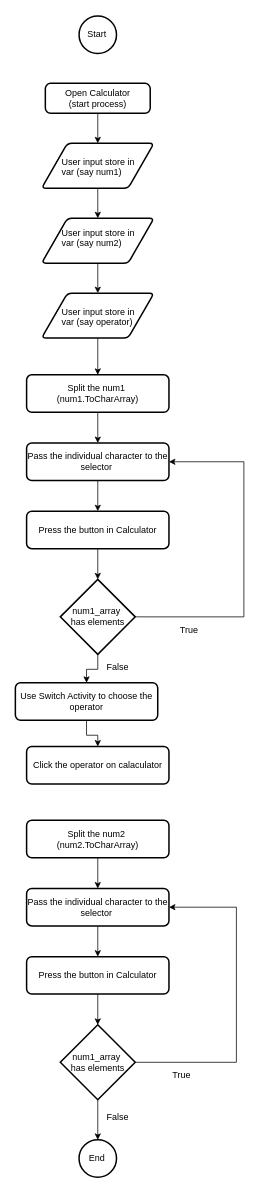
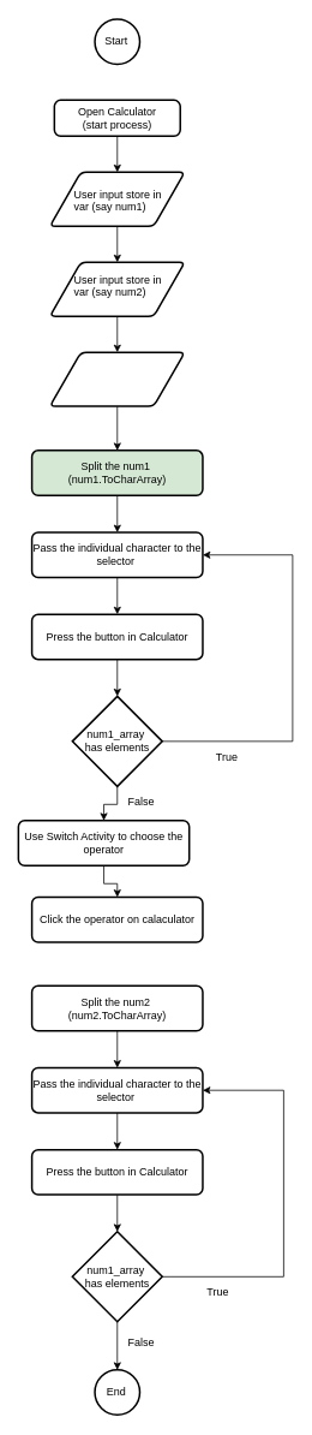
- <mxCell id="13" value="User input store in&lt;br&gt;var (say operator)" style="text;html=1;resizable=0;points=[];autosize=1;align=left;verticalAlign=top;spacingTop=-4;" vertex="1" parent="1"><mxGeometry x="80" y="405" width="110" height="30" as="geometry" /></mxCell>
- <mxCell id="15" value="Split the num1&amp;nbsp;&lt;br&gt;(num1.ToCharArray)" style="rounded=1;whiteSpace=wrap;html=1;absoluteArcSize=1;arcSize=14;strokeWidth=2;" vertex="1" parent="1"><mxGeometry x="35" y="499" width="190" height="50" as="geometry" /></mxCell>
+ <mxCell id="15" value="Split the num1&amp;nbsp;&lt;br&gt;(num1.ToCharArray)" style="rounded=1;whiteSpace=wrap;html=1;absoluteArcSize=1;arcSize=14;strokeWidth=2;fillColor=#d5e8d4;" vertex="1" parent="1"><mxGeometry x="35" y="499" width="190" height="50" as="geometry" /></mxCell>
